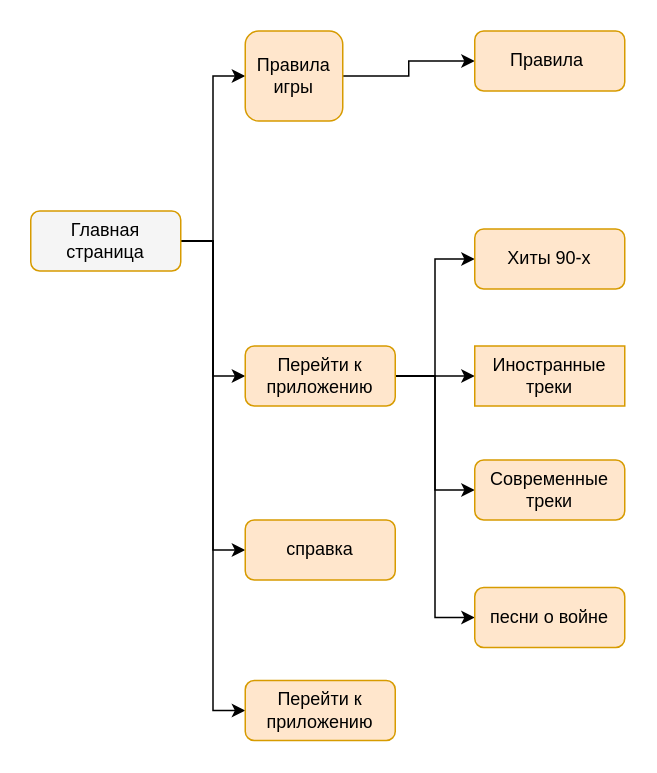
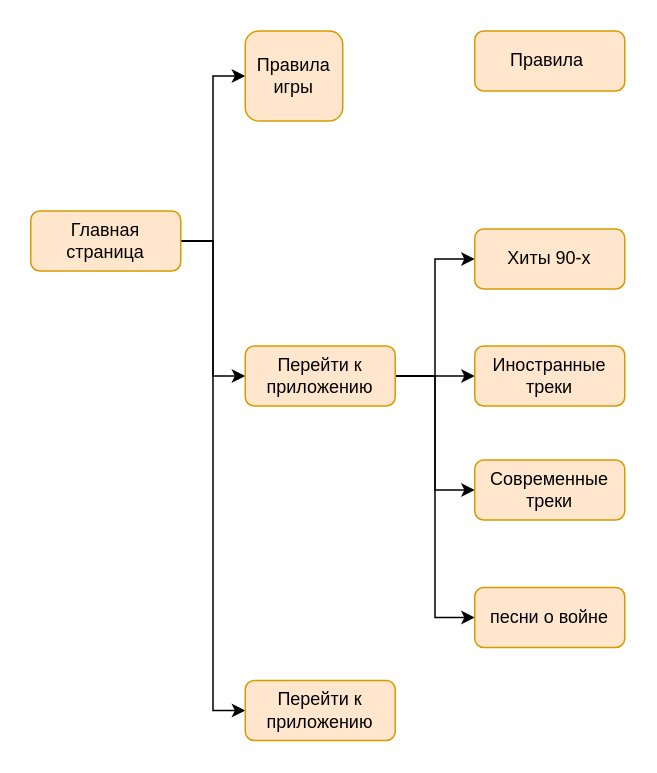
- <mxCell id="12" style="edgeStyle=orthogonalEdgeStyle;rounded=0;orthogonalLoop=1;jettySize=auto;html=1;exitX=1;exitY=0.5;exitDx=0;exitDy=0;entryX=0;entryY=0.5;entryDx=0;entryDy=0;" edge="1" parent="1" source="13" target="14"><mxGeometry relative="1" as="geometry"><mxPoint x="332" y="110" as="targetPoint" /></mxGeometry></mxCell>
- <mxCell id="6" value="Главная страница" style="rounded=1;whiteSpace=wrap;html=1;fillColor=#f5f5f5;strokeColor=#d79b00;" vertex="1" parent="1"><mxGeometry x="20" y="140" width="100" height="40" as="geometry" /></mxCell>
+ <mxCell id="6" value="Главная страница" style="rounded=1;whiteSpace=wrap;html=1;fillColor=#ffe6cc;strokeColor=#d79b00;" vertex="1" parent="1"><mxGeometry x="20" y="140" width="100" height="40" as="geometry" /></mxCell>
- <mxCell id="16" value="Иностранные треки" style="whiteSpace=wrap;html=1;fillColor=#ffe6cc;strokeColor=#d79b00;rounded=0;" vertex="1" parent="1"><mxGeometry x="316" y="230" width="100" height="40" as="geometry" /></mxCell>
+ <mxCell id="16" value="Иностранные треки" style="rounded=1;whiteSpace=wrap;html=1;fillColor=#ffe6cc;strokeColor=#d79b00;" vertex="1" parent="1"><mxGeometry x="316" y="230" width="100" height="40" as="geometry" /></mxCell>
- <mxCell id="4" style="edgeStyle=orthogonalEdgeStyle;rounded=0;orthogonalLoop=1;jettySize=auto;html=1;exitX=1;exitY=0.5;exitDx=0;exitDy=0;entryX=0;entryY=0.5;entryDx=0;entryDy=0;" edge="1" parent="1" source="6" target="19"><mxGeometry relative="1" as="geometry" /></mxCell>
- <mxCell id="19" value="справка" style="rounded=1;whiteSpace=wrap;html=1;fillColor=#ffe6cc;strokeColor=#d79b00;" vertex="1" parent="1"><mxGeometry x="163" y="346" width="100" height="40" as="geometry" /></mxCell>
